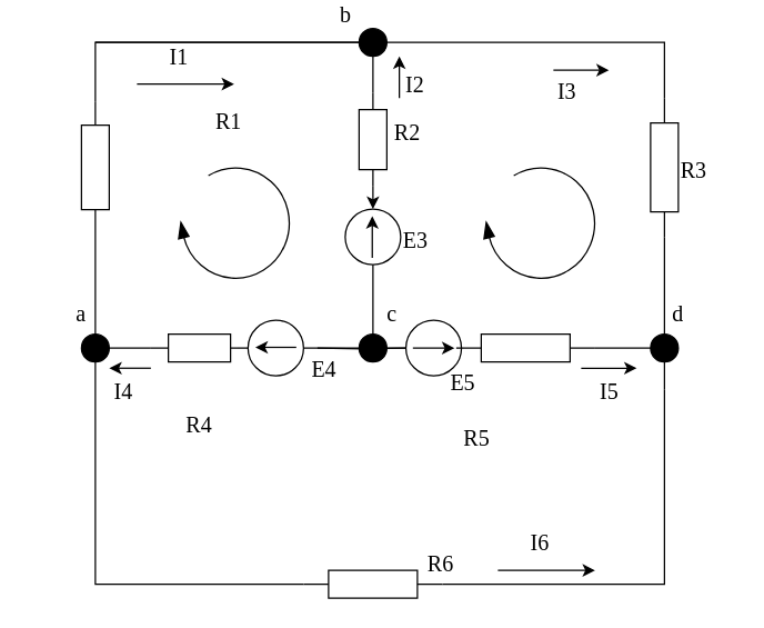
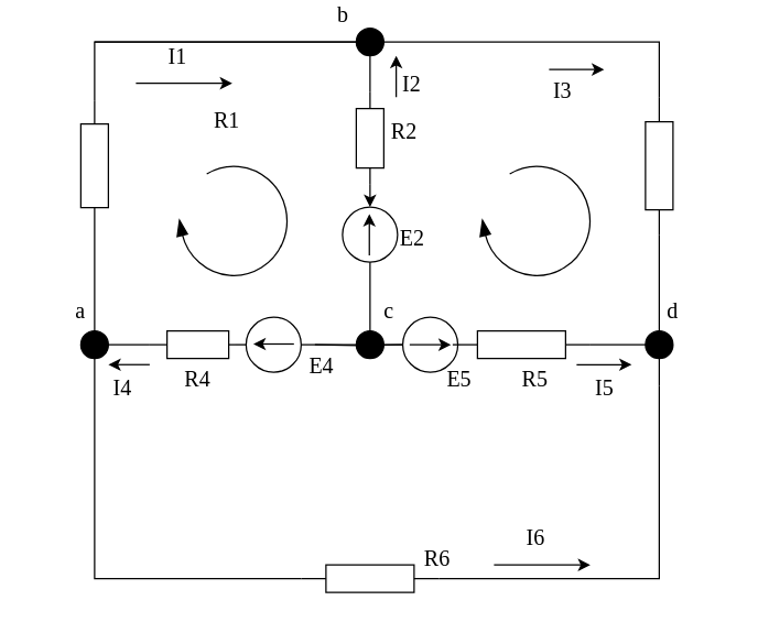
- <mxCell id="5" value="R3" style="text;html=1;resizable=0;points=[];autosize=1;align=left;verticalAlign=top;spacingTop=-4;fontSize=16;fontFamily=Verdana" parent="1" vertex="1"><mxGeometry x="488" y="110" width="40" height="20" as="geometry" /></mxCell>
- <mxCell id="18" value="E3" style="text;html=1;resizable=0;points=[];autosize=1;align=left;verticalAlign=top;spacingTop=-4;fontSize=16;fontFamily=Verdana" vertex="1" parent="1"><mxGeometry x="288" y="160" width="40" height="20" as="geometry" /></mxCell>
+ <mxCell id="18" value="E2" style="text;html=1;resizable=0;points=[];autosize=1;align=left;verticalAlign=top;spacingTop=-4;fontSize=16;fontFamily=Verdana" vertex="1" parent="1"><mxGeometry x="288" y="160" width="40" height="20" as="geometry" /></mxCell>
- <mxCell id="39" value="R4" style="text;html=1;strokeColor=none;fillColor=none;align=center;verticalAlign=middle;whiteSpace=wrap;rounded=0;shadow=0;labelBackgroundColor=none;comic=0;sketch=0;fontFamily=Verdana;fontSize=16;fontColor=default;" vertex="1" parent="1"><mxGeometry x="128" y="290" width="30" height="30" as="geometry" /></mxCell>
+ <mxCell id="39" value="R4" style="text;html=1;strokeColor=none;fillColor=none;align=center;verticalAlign=middle;whiteSpace=wrap;rounded=0;shadow=0;labelBackgroundColor=none;comic=0;sketch=0;fontFamily=Verdana;fontSize=16;fontColor=default;" vertex="1" parent="1"><mxGeometry x="128" y="260" width="30" height="30" as="geometry" /></mxCell>
- <mxCell id="46" value="R5" style="text;html=1;strokeColor=none;fillColor=none;align=center;verticalAlign=middle;whiteSpace=wrap;rounded=0;shadow=0;labelBackgroundColor=none;comic=0;sketch=0;fontFamily=Verdana;fontSize=16;fontColor=default;" vertex="1" parent="1"><mxGeometry x="328" y="300" width="30" height="30" as="geometry" /></mxCell>
+ <mxCell id="46" value="R5" style="text;html=1;strokeColor=none;fillColor=none;align=center;verticalAlign=middle;whiteSpace=wrap;rounded=0;shadow=0;labelBackgroundColor=none;comic=0;sketch=0;fontFamily=Verdana;fontSize=16;fontColor=default;" vertex="1" parent="1"><mxGeometry x="373" y="260" width="30" height="30" as="geometry" /></mxCell>
